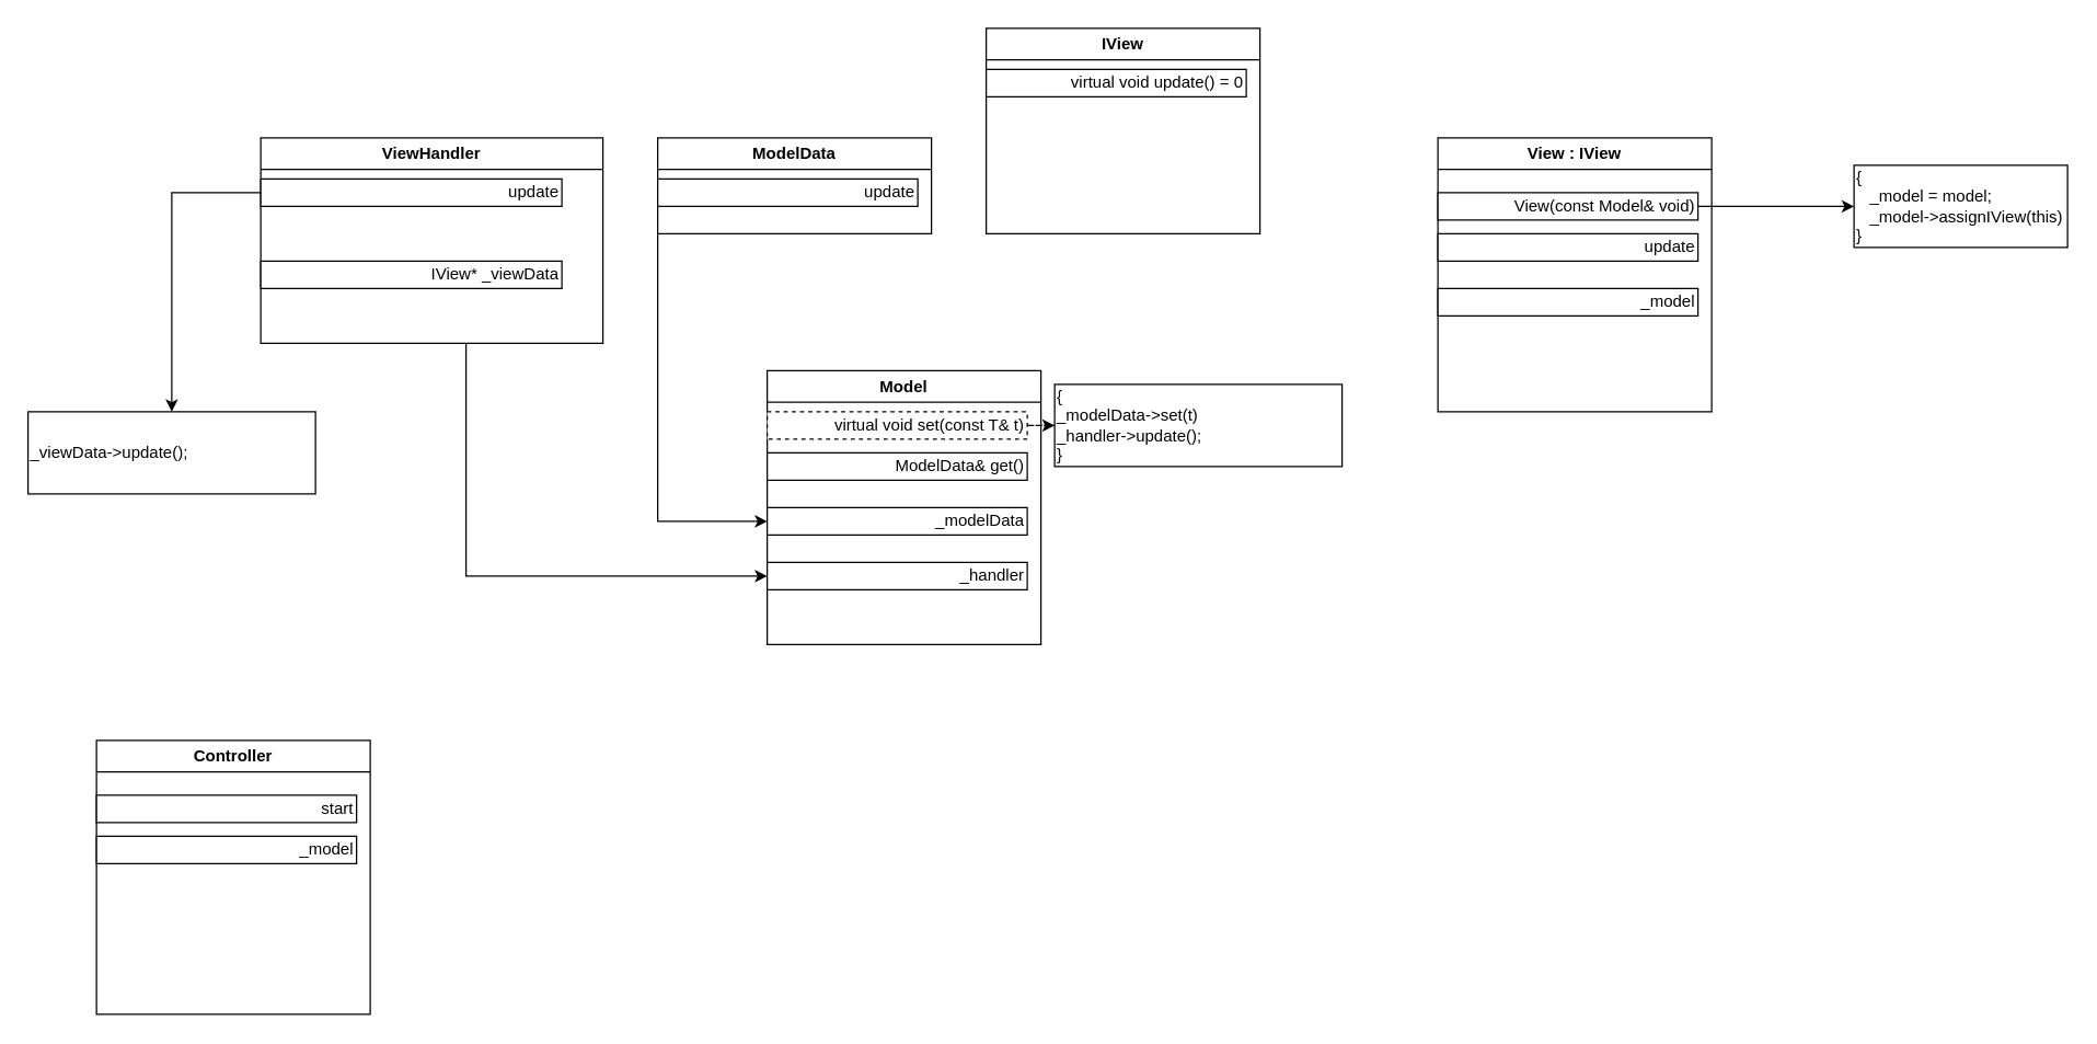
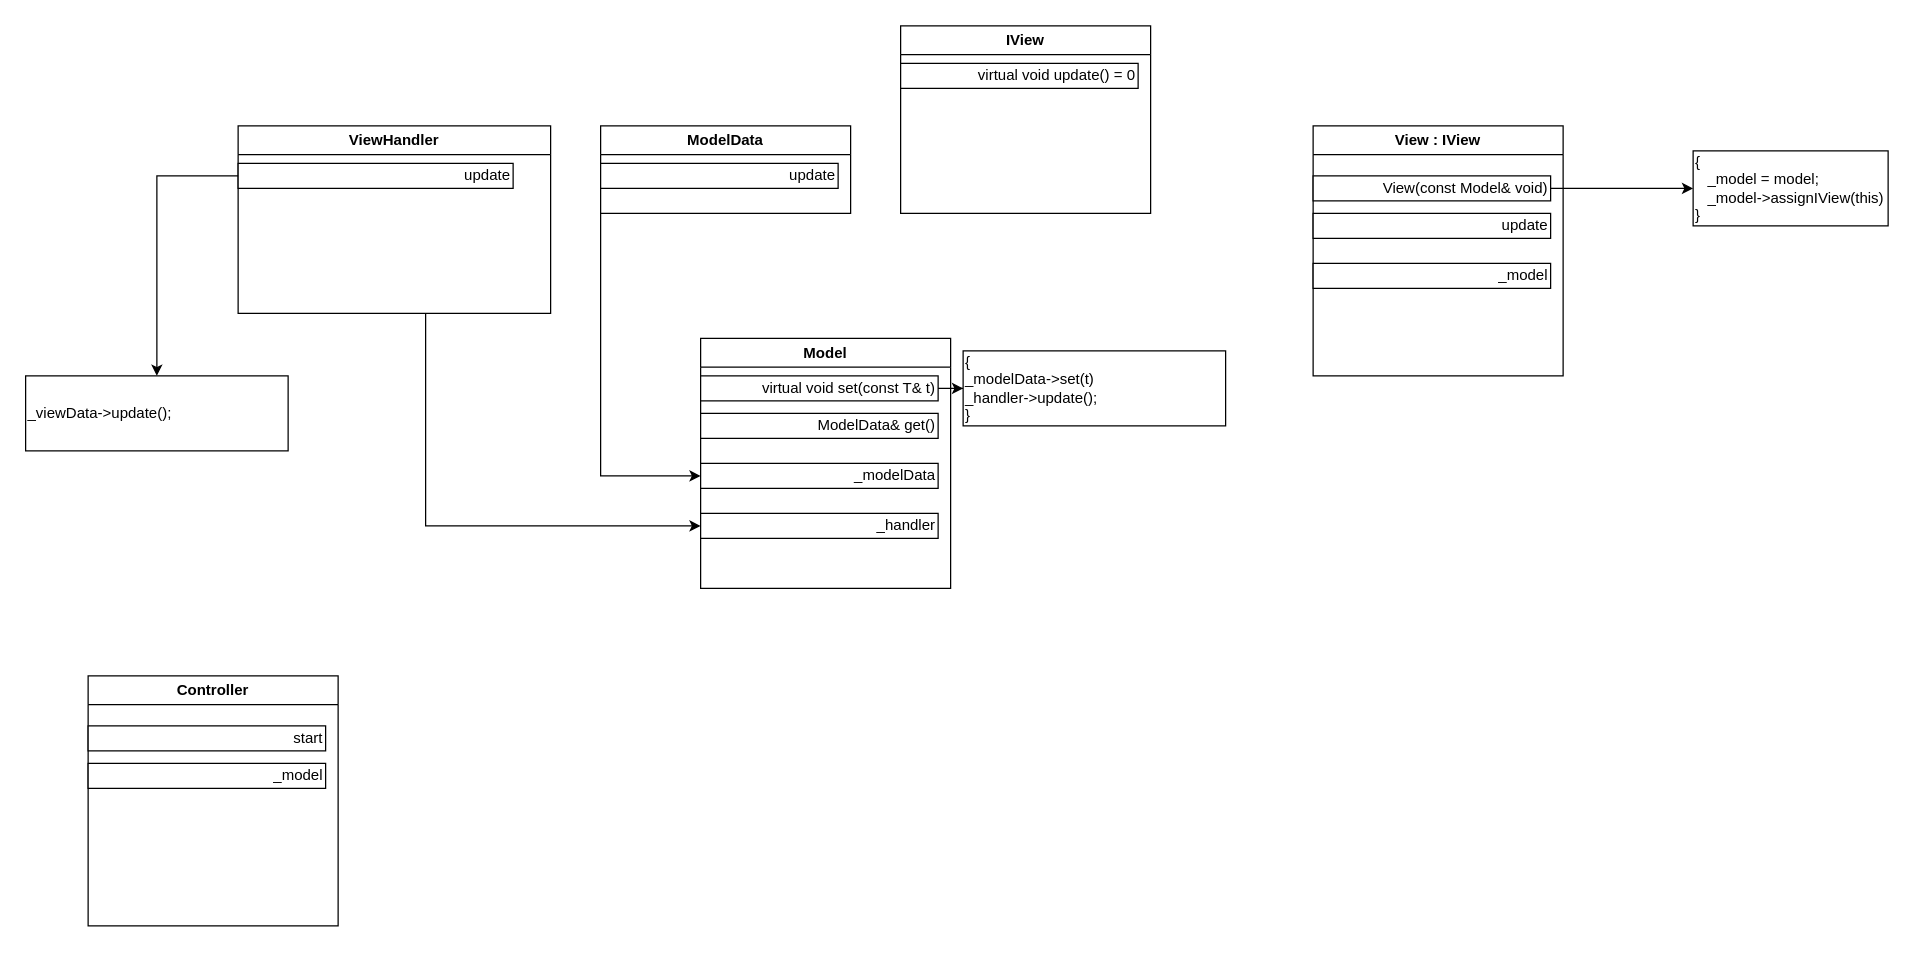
- <mxCell id="22" value="IView* _viewData" style="rounded=0;whiteSpace=wrap;html=1;align=right;" vertex="1" parent="20"><mxGeometry y="90" width="220" height="20" as="geometry" /></mxCell>
- <mxCell id="3" value="virtual void set(const T&amp;amp; t)" style="rounded=0;whiteSpace=wrap;html=1;align=right;dashed=1;" vertex="1" parent="2"><mxGeometry y="30" width="190" height="20" as="geometry" /></mxCell>
+ <mxCell id="3" value="virtual void set(const T&amp;amp; t)" style="rounded=0;whiteSpace=wrap;html=1;align=right;" vertex="1" parent="2"><mxGeometry y="30" width="190" height="20" as="geometry" /></mxCell>
- <mxCell id="17" style="edgeStyle=orthogonalEdgeStyle;rounded=0;orthogonalLoop=1;jettySize=auto;html=1;entryX=0;entryY=0.5;entryDx=0;entryDy=0;dashed=1;" edge="1" parent="1" source="3" target="18"><mxGeometry relative="1" as="geometry"><mxPoint x="782.8" y="288.35" as="targetPoint" /></mxGeometry></mxCell>
+ <mxCell id="17" style="edgeStyle=orthogonalEdgeStyle;rounded=0;orthogonalLoop=1;jettySize=auto;html=1;entryX=0;entryY=0.5;entryDx=0;entryDy=0;" edge="1" parent="1" source="3" target="18"><mxGeometry relative="1" as="geometry"><mxPoint x="782.8" y="288.35" as="targetPoint" /></mxGeometry></mxCell>
